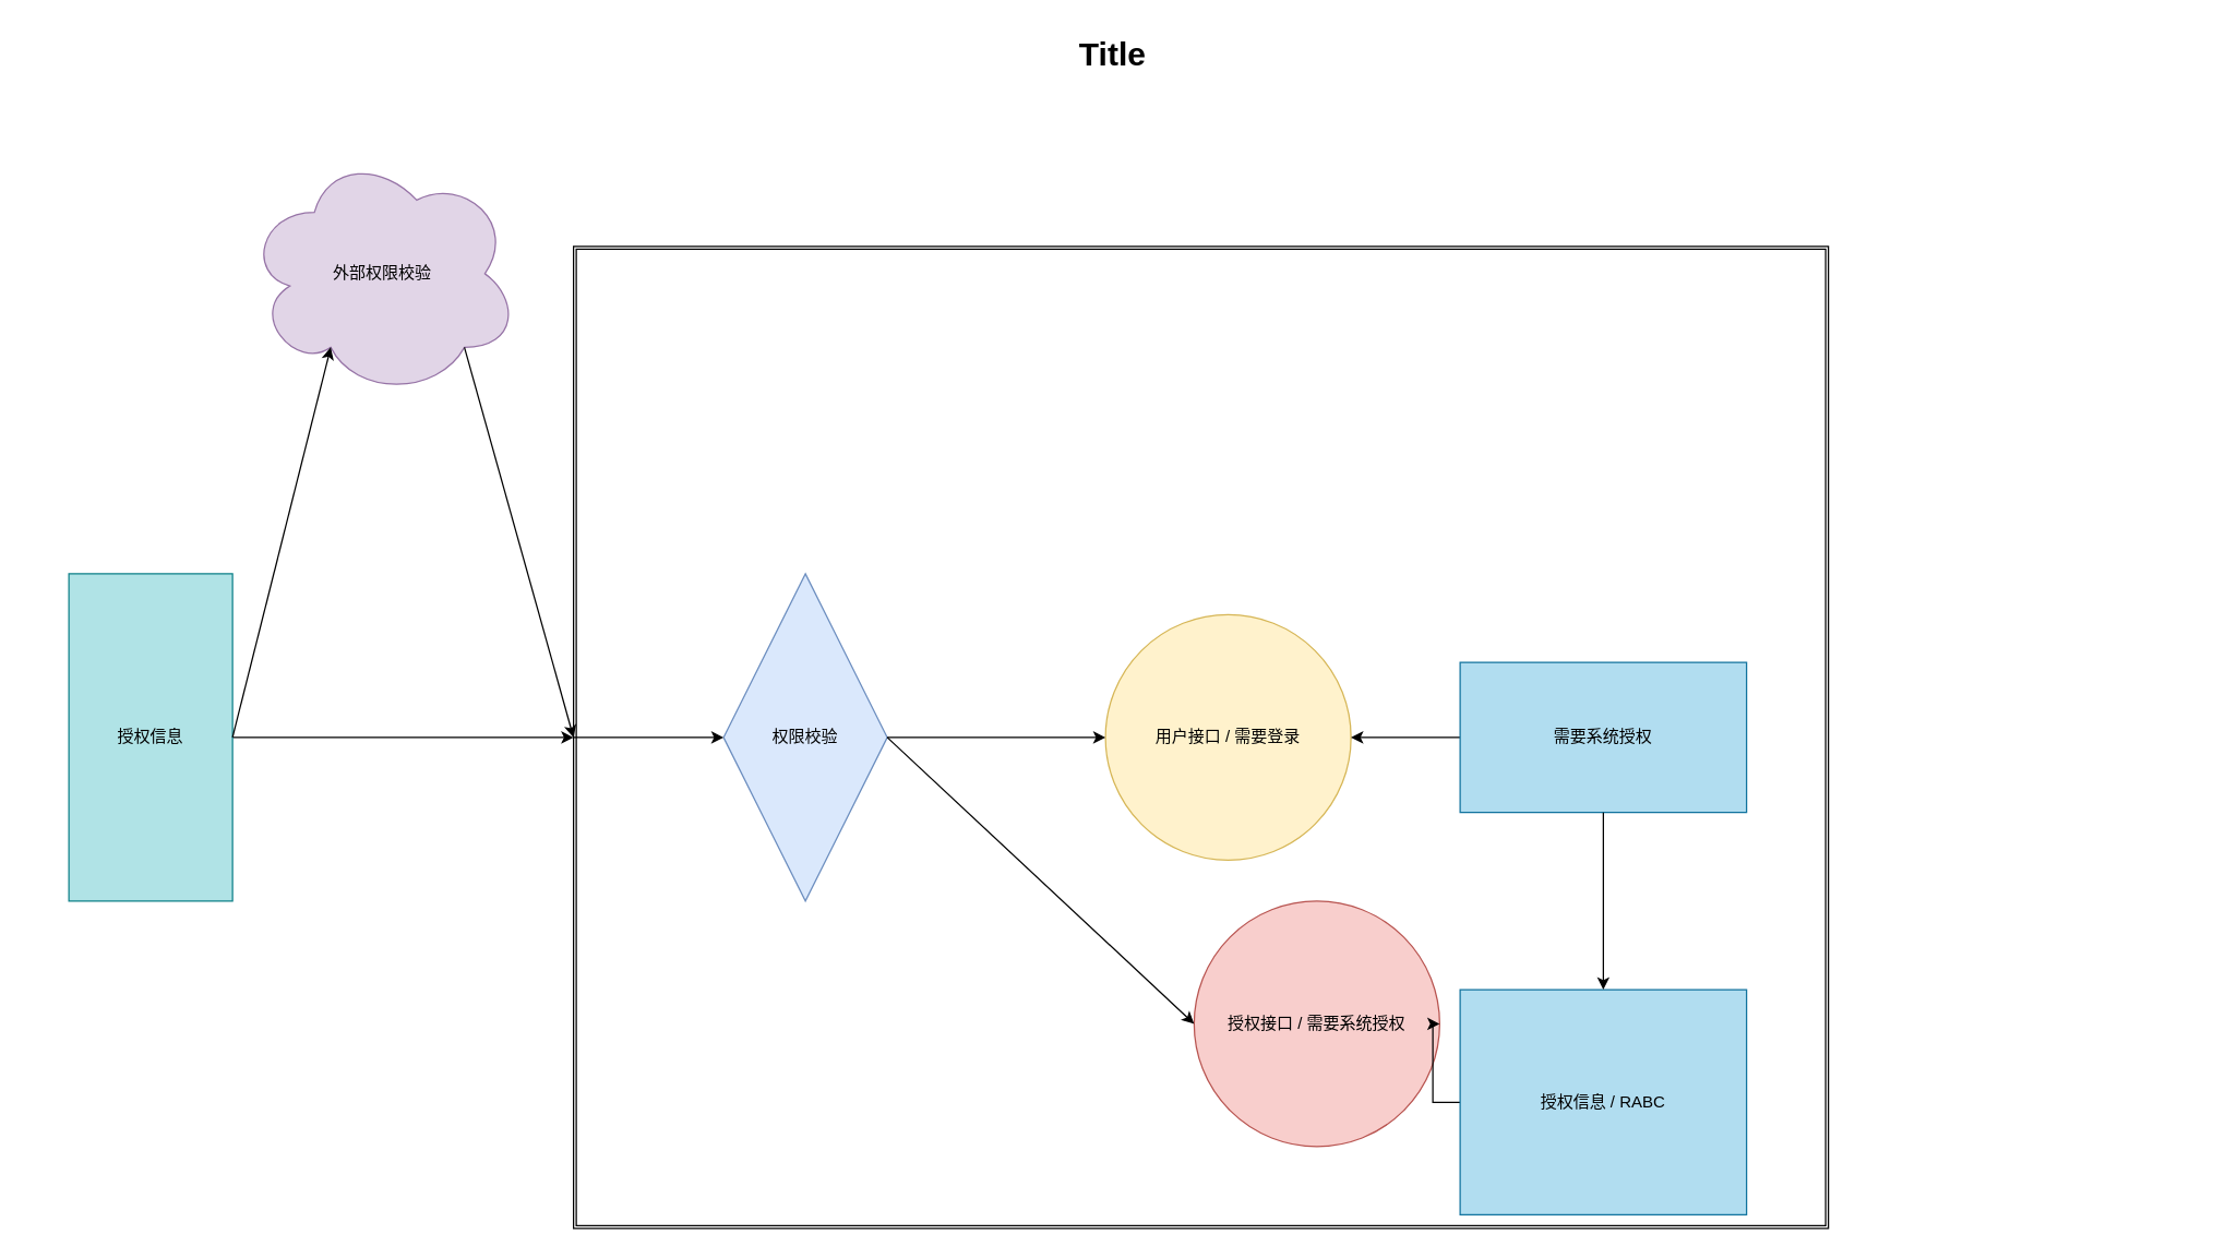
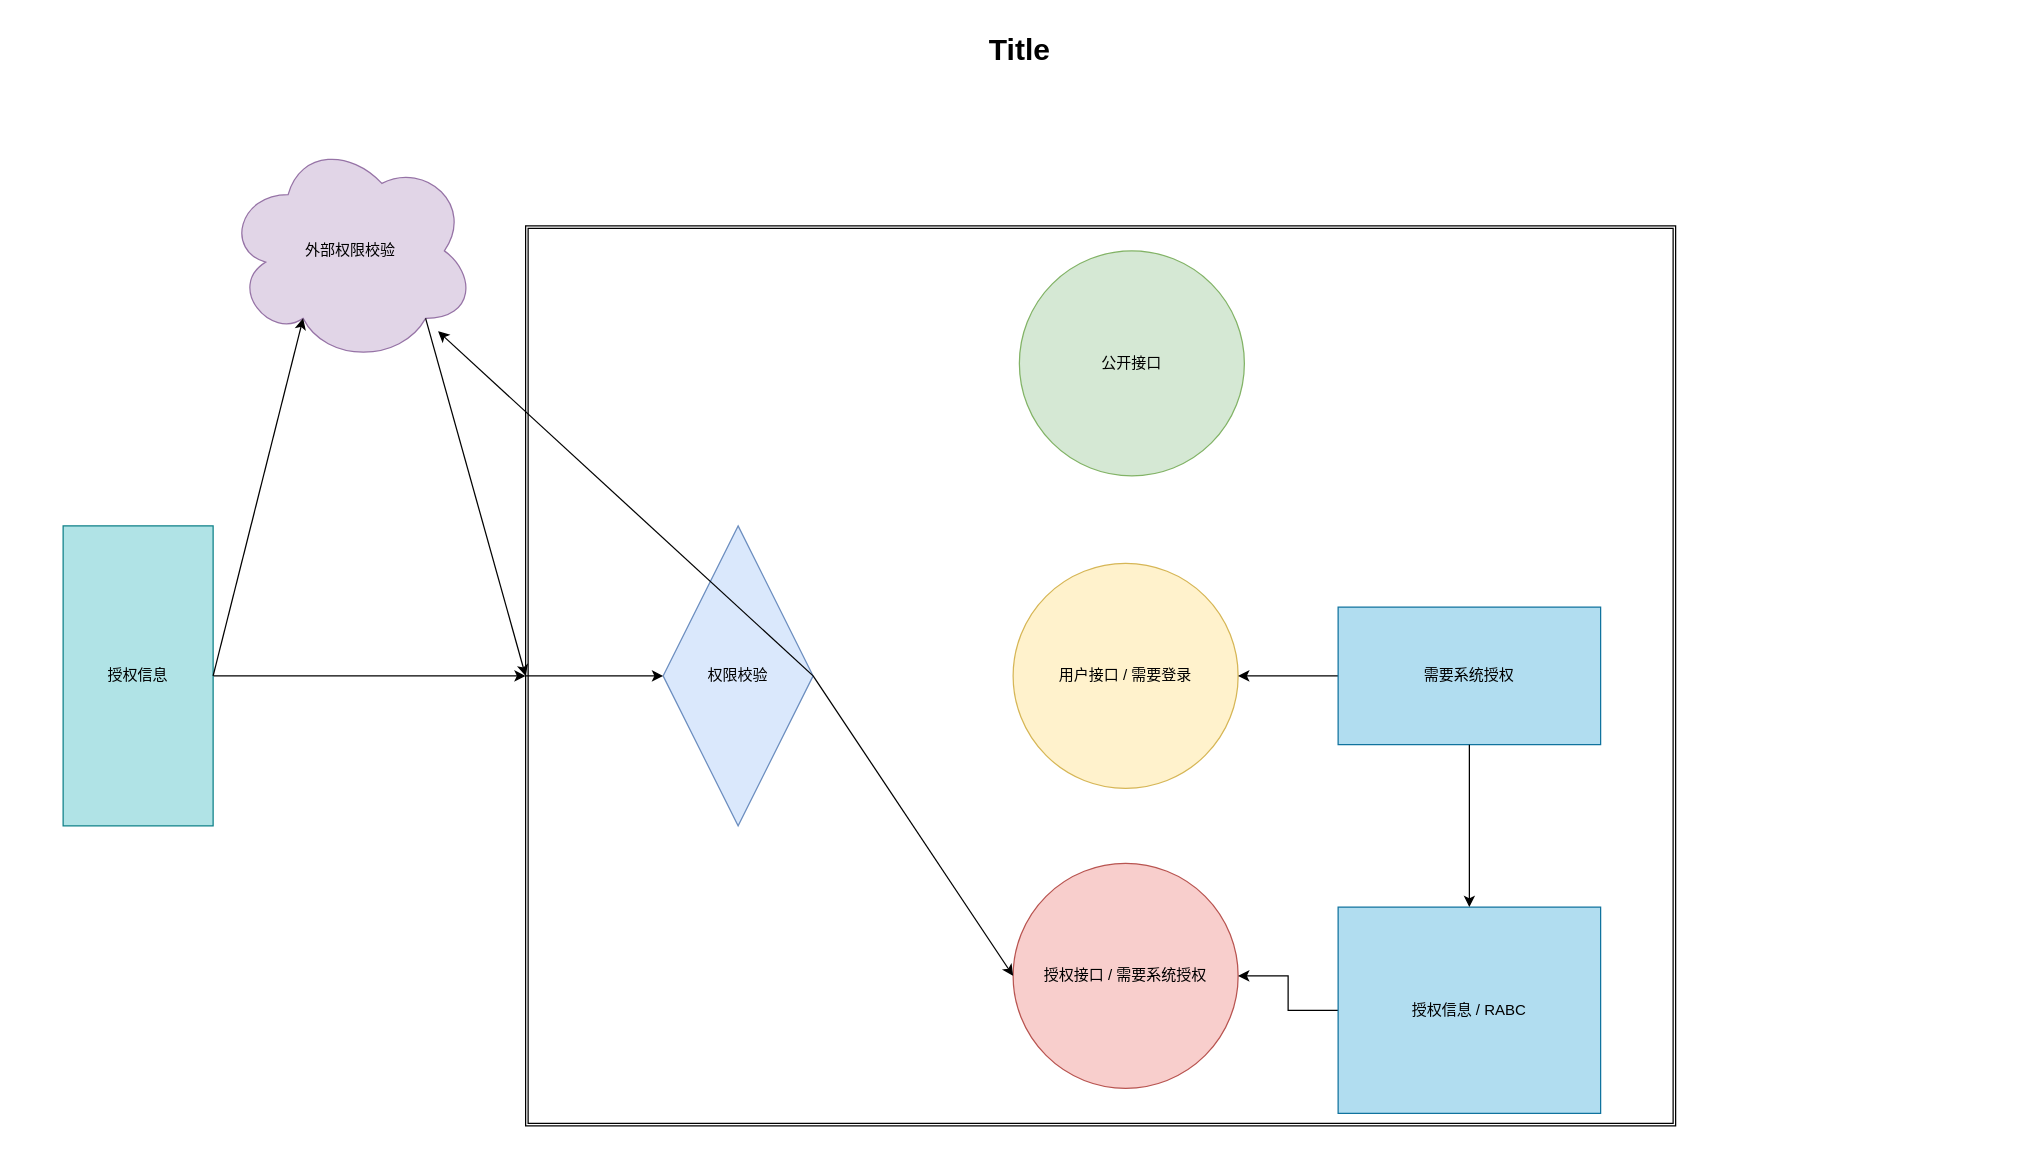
+ <mxCell id="7" value="公开接口" style="ellipse;whiteSpace=wrap;html=1;aspect=fixed;fillColor=#d5e8d4;strokeColor=#82b366;" vertex="1" parent="1"><mxGeometry x="815" y="200" width="180" height="180" as="geometry" /></mxCell>
- <mxCell id="17" value="" style="endArrow=classic;html=1;exitX=1;exitY=0.5;exitDx=0;exitDy=0;entryX=0;entryY=0.5;entryDx=0;entryDy=0;" edge="1" parent="1" source="6" target="8"><mxGeometry width="50" height="50" relative="1" as="geometry"><mxPoint x="790" y="580" as="sourcePoint" /><mxPoint x="840" y="530" as="targetPoint" /></mxGeometry></mxCell>
+ <mxCell id="17" value="" style="endArrow=classic;html=1;exitX=1;exitY=0.5;exitDx=0;exitDy=0;" edge="1" parent="1" source="6" target="15"><mxGeometry width="50" height="50" relative="1" as="geometry"><mxPoint x="790" y="580" as="sourcePoint" /><mxPoint x="840" y="530" as="targetPoint" /></mxGeometry></mxCell>
- <mxCell id="9" value="授权接口 / 需要系统授权" style="ellipse;whiteSpace=wrap;html=1;aspect=fixed;fillColor=#f8cecc;strokeColor=#b85450;" vertex="1" parent="1"><mxGeometry x="875" y="660" width="180" height="180" as="geometry" /></mxCell>
+ <mxCell id="9" value="授权接口 / 需要系统授权" style="ellipse;whiteSpace=wrap;html=1;aspect=fixed;fillColor=#f8cecc;strokeColor=#b85450;" vertex="1" parent="1"><mxGeometry x="810" y="690" width="180" height="180" as="geometry" /></mxCell>
